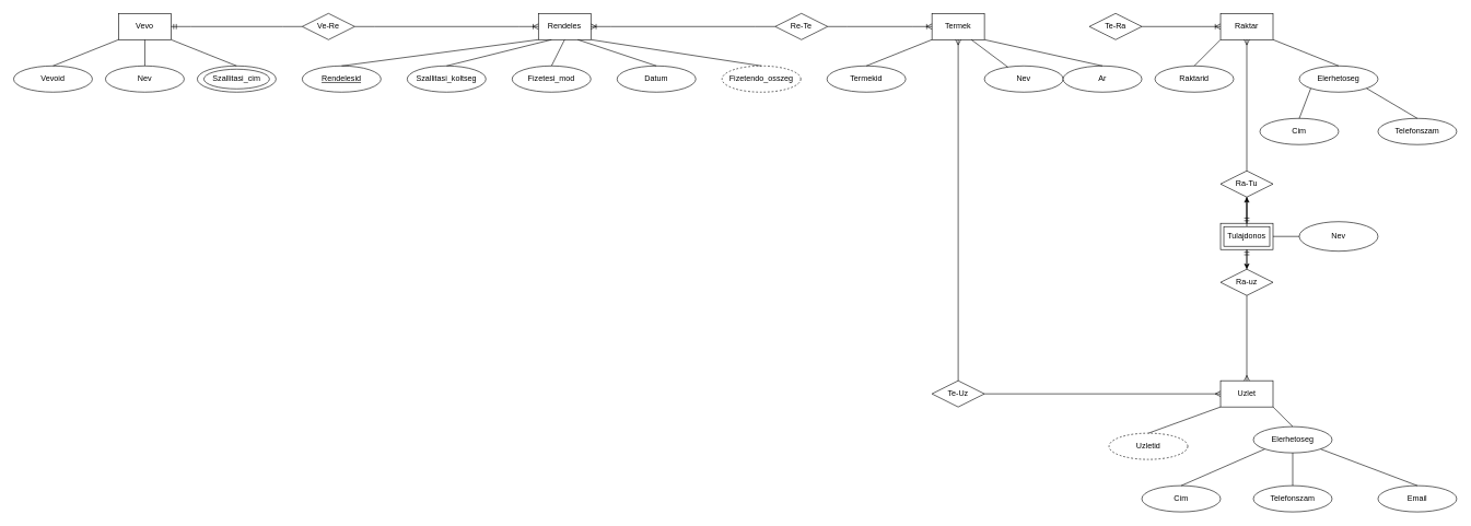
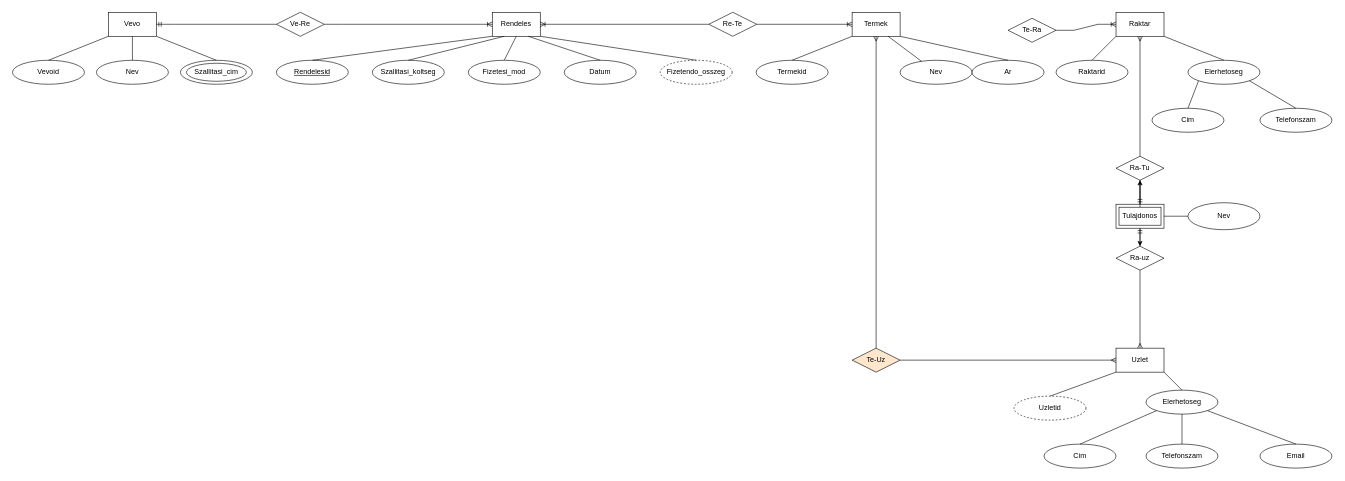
- <mxCell id="36" value="Te-Ra" style="rhombus;whiteSpace=wrap;html=1;" parent="1" vertex="1"><mxGeometry x="1660" y="20" width="80" height="40" as="geometry" /></mxCell>
+ <mxCell id="36" value="Te-Ra" style="rhombus;whiteSpace=wrap;html=1;" parent="1" vertex="1"><mxGeometry x="1680" y="30" width="80" height="40" as="geometry" /></mxCell>
- <mxCell id="59" value="Te-Uz" style="rhombus;whiteSpace=wrap;html=1;" parent="1" vertex="1"><mxGeometry x="1420" y="580" width="80" height="40" as="geometry" /></mxCell>
+ <mxCell id="59" value="Te-Uz" style="rhombus;whiteSpace=wrap;html=1;fillColor=#ffe6cc;" parent="1" vertex="1"><mxGeometry x="1420" y="580" width="80" height="40" as="geometry" /></mxCell>
